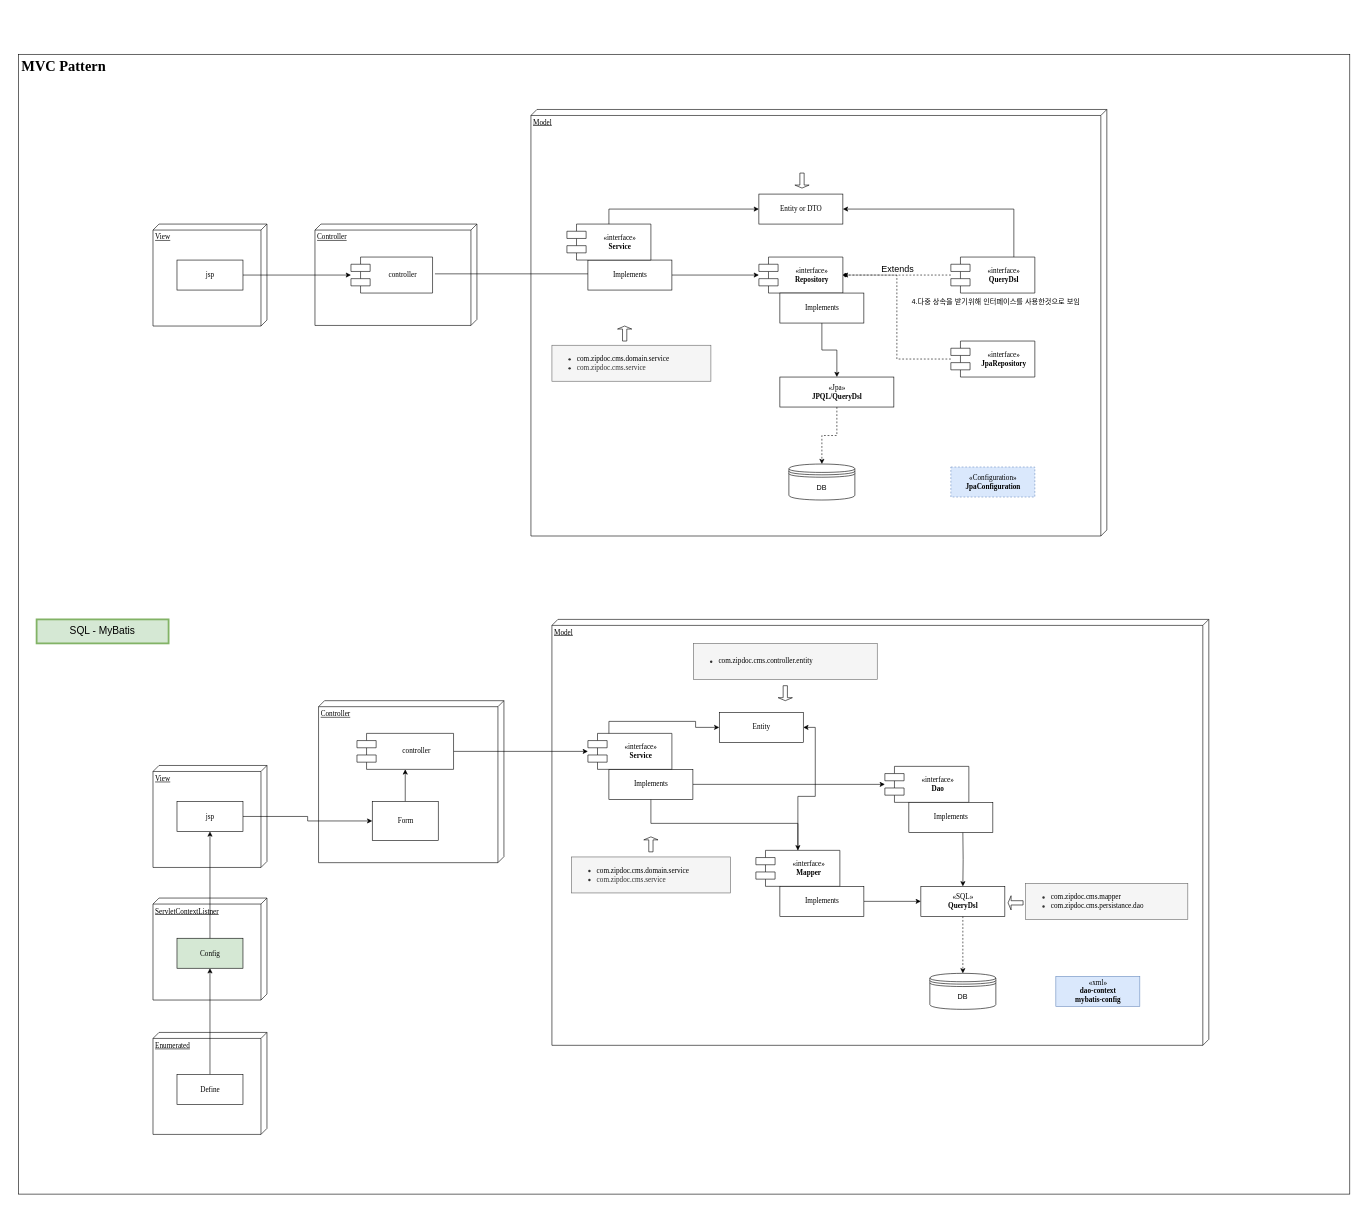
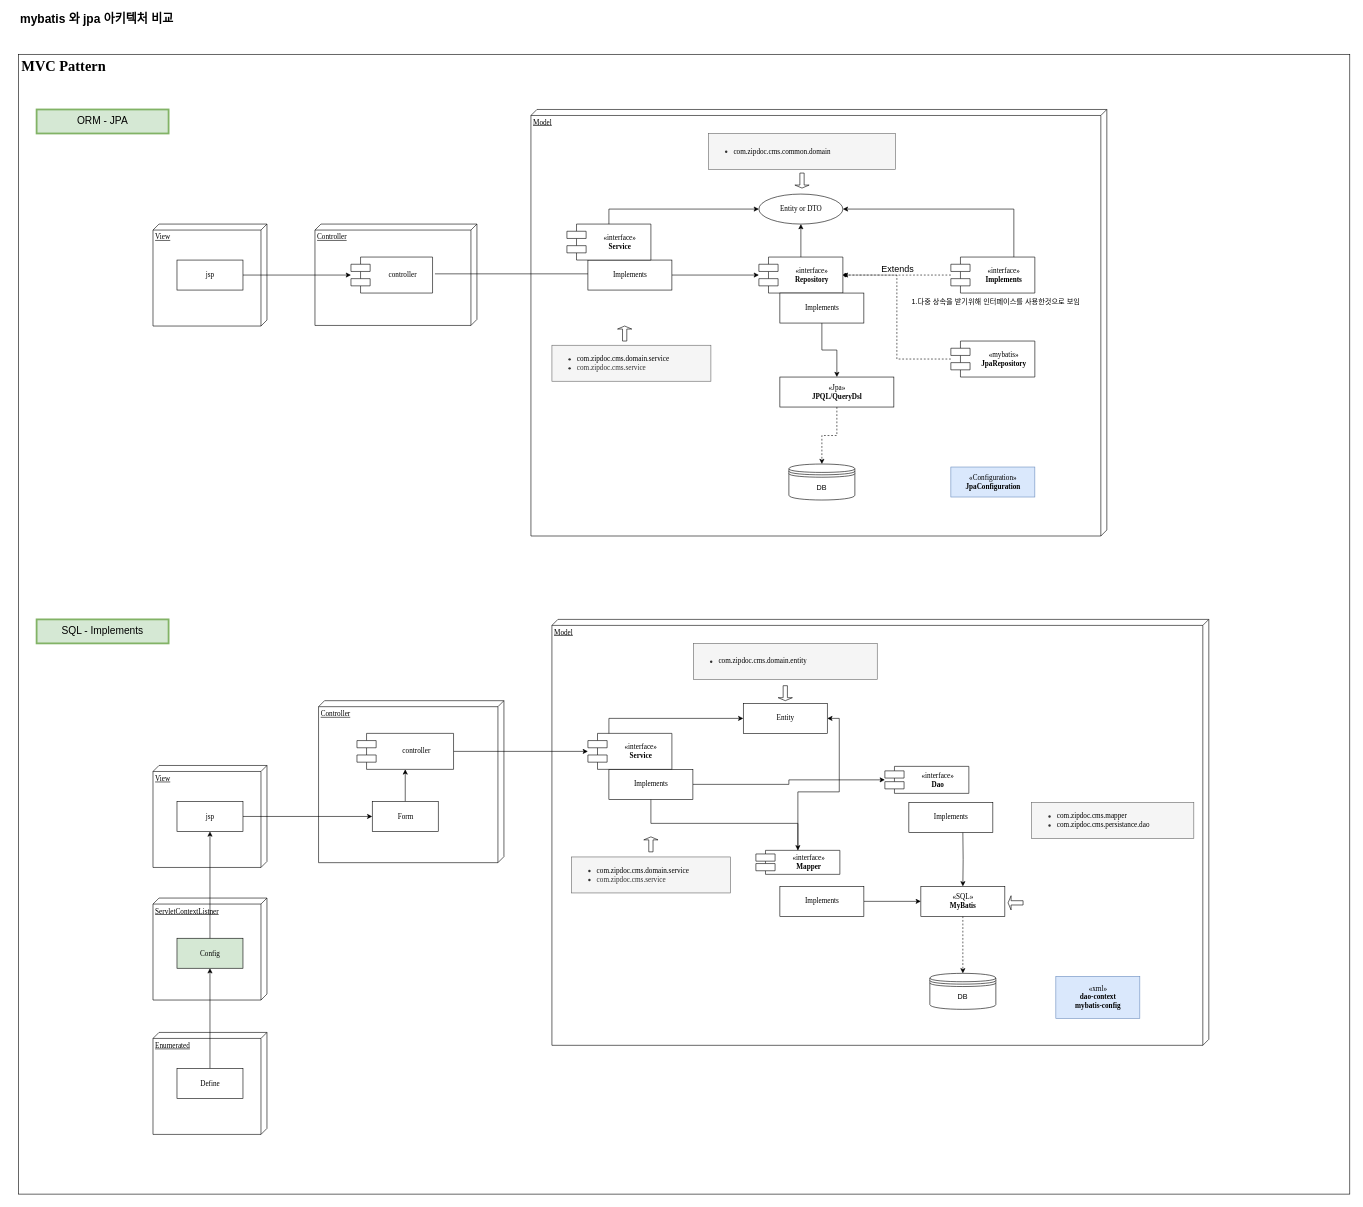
+ <mxCell id="74" value="&lt;b&gt;&lt;font style=&quot;font-size: 20px&quot;&gt;mybatis 와 jpa 아키텍처 비교&lt;/font&gt;&lt;/b&gt;" style="text;html=1;align=center;verticalAlign=middle;resizable=0;points=[];autosize=1;" vertex="1" parent="1"><mxGeometry x="20" y="20" width="280" height="20" as="geometry" /></mxCell>
+ <mxCell id="12" value="ORM - JPA" style="text;html=1;strokeColor=#82b366;fillColor=#d5e8d4;align=center;verticalAlign=middle;whiteSpace=wrap;rounded=0;fontSize=17;strokeWidth=3;" vertex="1" parent="1"><mxGeometry y="182" width="220" height="40" as="geometry" x="60" /></mxCell>
+ <mxCell id="52" value="&lt;ul&gt;&lt;li&gt;&lt;pre&gt;&lt;font&gt;&lt;font color=&quot;#000000&quot; face=&quot;verdana&quot;&gt;com.zipdoc.cms.common.domain&lt;br&gt;&lt;/font&gt;&lt;/font&gt;&lt;/pre&gt;&lt;/li&gt;&lt;/ul&gt;" style="text;strokeColor=#666666;html=1;whiteSpace=wrap;verticalAlign=middle;overflow=hidden;fillColor=#f5f5f5;fontColor=#333333;fontFamily=Verdana;align=left;" vertex="1" parent="1"><mxGeometry x="1180.25" y="222" width="311.25" height="60" as="geometry" /></mxCell>
- <mxCell id="51" value="Entity or DTO" style="html=1;rounded=0;shadow=0;comic=0;labelBackgroundColor=none;strokeWidth=1;fontFamily=Verdana;fontSize=12;align=center;" vertex="1" parent="1"><mxGeometry x="1264" y="323" width="140" height="50" as="geometry" /></mxCell>
+ <mxCell id="51" value="Entity or DTO" style="ellipse;html=1;shadow=0;comic=0;labelBackgroundColor=none;strokeWidth=1;fontFamily=Verdana;fontSize=12;align=center;" vertex="1" parent="1"><mxGeometry x="1264" y="323" width="140" height="50" as="geometry" /></mxCell>
+ <mxCell id="49" style="edgeStyle=orthogonalEdgeStyle;rounded=0;orthogonalLoop=1;jettySize=auto;html=1;fontFamily=Verdana;startArrow=classic;startFill=1;endArrow=none;endFill=0;" edge="1" parent="1" source="51" target="15"><mxGeometry relative="1" as="geometry" /></mxCell>
- <mxCell id="19" value="&lt;span&gt;«interface»&lt;/span&gt;&lt;br&gt;&lt;b&gt;QueryDsl&lt;/b&gt;" style="shape=component;align=center;spacingLeft=36;rounded=0;shadow=0;comic=0;labelBackgroundColor=none;strokeWidth=1;fontFamily=Verdana;fontSize=12;html=1;" vertex="1" parent="1"><mxGeometry x="1584" y="428" width="140" height="60" as="geometry" /></mxCell>
+ <mxCell id="19" value="&lt;span&gt;«interface»&lt;/span&gt;&lt;br&gt;&lt;b&gt;Implements&lt;/b&gt;" style="shape=component;align=center;spacingLeft=36;rounded=0;shadow=0;comic=0;labelBackgroundColor=none;strokeWidth=1;fontFamily=Verdana;fontSize=12;html=1;" vertex="1" parent="1"><mxGeometry x="1584" y="428" width="140" height="60" as="geometry" /></mxCell>
- <mxCell id="45" value="&lt;br&gt;4.다중 상속을 받기위해 인터페이스를 사용한것으로 보임" style="text;html=1;strokeColor=none;fillColor=none;spacing=5;spacingTop=-20;whiteSpace=wrap;overflow=hidden;rounded=0;" vertex="1" parent="1"><mxGeometry x="1514" y="492" width="315" height="20" as="geometry" /></mxCell>
+ <mxCell id="45" value="&lt;br&gt;1.다중 상속을 받기위해 인터페이스를 사용한것으로 보임" style="text;html=1;strokeColor=none;fillColor=none;spacing=5;spacingTop=-20;whiteSpace=wrap;overflow=hidden;rounded=0;" vertex="1" parent="1"><mxGeometry x="1514" y="492" width="315" height="20" as="geometry" /></mxCell>
- <mxCell id="22" value="&lt;span&gt;«interface»&lt;/span&gt;&lt;br&gt;&lt;b&gt;JpaRepository&lt;/b&gt;" style="shape=component;align=center;spacingLeft=36;rounded=0;shadow=0;comic=0;labelBackgroundColor=none;strokeWidth=1;fontFamily=Verdana;fontSize=12;html=1;" vertex="1" parent="1"><mxGeometry x="1584" y="568" width="140" height="60" as="geometry" /></mxCell>
+ <mxCell id="22" value="&lt;span&gt;«mybatis»&lt;/span&gt;&lt;br&gt;&lt;b&gt;JpaRepository&lt;/b&gt;" style="shape=component;align=center;spacingLeft=36;rounded=0;shadow=0;comic=0;labelBackgroundColor=none;strokeWidth=1;fontFamily=Verdana;fontSize=12;html=1;" vertex="1" parent="1"><mxGeometry x="1584" y="568" width="140" height="60" as="geometry" /></mxCell>
- <mxCell id="64" value="«Configuration»&lt;br&gt;&lt;b&gt;JpaConfiguration&lt;/b&gt;" style="html=1;rounded=0;shadow=0;comic=0;labelBackgroundColor=none;strokeWidth=1;fontFamily=Verdana;fontSize=12;align=center;fillColor=#dae8fc;strokeColor=#6c8ebf;dashed=1;" vertex="1" parent="1"><mxGeometry x="1584" y="778" width="140" height="50" as="geometry" /></mxCell>
+ <mxCell id="64" value="«Configuration»&lt;br&gt;&lt;b&gt;JpaConfiguration&lt;/b&gt;" style="html=1;rounded=0;shadow=0;comic=0;labelBackgroundColor=none;strokeWidth=1;fontFamily=Verdana;fontSize=12;align=center;fillColor=#dae8fc;strokeColor=#6c8ebf;" vertex="1" parent="1"><mxGeometry x="1584" y="778" width="140" height="50" as="geometry" /></mxCell>
- <mxCell id="37" value="SQL - MyBatis" style="text;html=1;strokeColor=#82b366;fillColor=#d5e8d4;align=center;verticalAlign=middle;whiteSpace=wrap;rounded=0;fontSize=17;strokeWidth=3;" vertex="1" parent="1"><mxGeometry y="1032" width="220" height="40" as="geometry" x="60" /></mxCell>
+ <mxCell id="37" value="SQL - Implements" style="text;html=1;strokeColor=#82b366;fillColor=#d5e8d4;align=center;verticalAlign=middle;whiteSpace=wrap;rounded=0;fontSize=17;strokeWidth=3;" vertex="1" parent="1"><mxGeometry y="1032" width="220" height="40" as="geometry" x="60" /></mxCell>
- <mxCell id="57" value="&lt;ul&gt;&lt;li&gt;&lt;div style=&quot;color: rgb(8 , 8 , 8)&quot;&gt;&lt;pre style=&quot;font-family: &amp;#34;verdana&amp;#34;&quot;&gt;&lt;span style=&quot;color: rgb(0 , 0 , 0)&quot;&gt;com.zipdoc.cms.controller.entity&lt;/span&gt;&lt;/pre&gt;&lt;/div&gt;&lt;/li&gt;&lt;/ul&gt;" style="text;strokeColor=#666666;html=1;whiteSpace=wrap;verticalAlign=middle;overflow=hidden;fillColor=#f5f5f5;fontColor=#333333;fontFamily=Verdana;align=left;" vertex="1" parent="1"><mxGeometry x="1154.68" y="1072" width="306.63" height="60" as="geometry" /></mxCell>
+ <mxCell id="57" value="&lt;ul&gt;&lt;li&gt;&lt;div style=&quot;color: rgb(8 , 8 , 8)&quot;&gt;&lt;pre style=&quot;font-family: &amp;#34;verdana&amp;#34;&quot;&gt;&lt;span style=&quot;color: rgb(0 , 0 , 0)&quot;&gt;com.zipdoc.cms.domain.entity&lt;/span&gt;&lt;/pre&gt;&lt;/div&gt;&lt;/li&gt;&lt;/ul&gt;" style="text;strokeColor=#666666;html=1;whiteSpace=wrap;verticalAlign=middle;overflow=hidden;fillColor=#f5f5f5;fontColor=#333333;fontFamily=Verdana;align=left;" vertex="1" parent="1"><mxGeometry x="1154.68" y="1072" width="306.63" height="60" as="geometry" /></mxCell>
- <mxCell id="56" value="Entity" style="html=1;rounded=0;shadow=0;comic=0;labelBackgroundColor=none;strokeWidth=1;fontFamily=Verdana;fontSize=12;align=center;" vertex="1" parent="1"><mxGeometry x="1197.99" y="1187" width="140" height="50" as="geometry" /></mxCell>
+ <mxCell id="56" value="Entity" style="html=1;rounded=0;shadow=0;comic=0;labelBackgroundColor=none;strokeWidth=1;fontFamily=Verdana;fontSize=12;align=center;" vertex="1" parent="1"><mxGeometry x="1237.99" y="1172" width="140" height="50" as="geometry" /></mxCell>
- <mxCell id="40" value="&lt;span&gt;«interface»&lt;/span&gt;&lt;br&gt;&lt;b&gt;Dao&lt;/b&gt;" style="shape=component;align=center;spacingLeft=36;rounded=0;shadow=0;comic=0;labelBackgroundColor=none;strokeWidth=1;fontFamily=Verdana;fontSize=12;html=1;" vertex="1" parent="1"><mxGeometry x="1474" y="1277" width="140" height="60" as="geometry" /></mxCell>
+ <mxCell id="40" value="&lt;span&gt;«interface»&lt;/span&gt;&lt;br&gt;&lt;b&gt;Dao&lt;/b&gt;" style="shape=component;align=center;spacingLeft=36;rounded=0;shadow=0;comic=0;labelBackgroundColor=none;strokeWidth=1;fontFamily=Verdana;fontSize=12;html=1;" vertex="1" parent="1"><mxGeometry x="1474" y="1277" width="140" height="45" as="geometry" /></mxCell>
- <mxCell id="32" value="Form" style="html=1;rounded=0;shadow=0;comic=0;labelBackgroundColor=none;strokeWidth=1;fontFamily=Verdana;fontSize=12;align=center;" vertex="1" parent="1"><mxGeometry x="619.5" y="1335.5" width="110" height="65" as="geometry" /></mxCell>
+ <mxCell id="32" value="Form" style="html=1;rounded=0;shadow=0;comic=0;labelBackgroundColor=none;strokeWidth=1;fontFamily=Verdana;fontSize=12;align=center;" vertex="1" parent="1"><mxGeometry x="619.5" y="1335.5" width="110" height="50" as="geometry" /></mxCell>
- <mxCell id="59" value="&lt;span&gt;«interface»&lt;/span&gt;&lt;br&gt;&lt;b&gt;Mapper&lt;/b&gt;" style="shape=component;align=center;spacingLeft=36;rounded=0;shadow=0;comic=0;labelBackgroundColor=none;strokeWidth=1;fontFamily=Verdana;fontSize=12;html=1;" vertex="1" parent="1"><mxGeometry x="1259" y="1417" width="140" height="60" as="geometry" /></mxCell>
+ <mxCell id="59" value="&lt;span&gt;«interface»&lt;/span&gt;&lt;br&gt;&lt;b&gt;Mapper&lt;/b&gt;" style="shape=component;align=center;spacingLeft=36;rounded=0;shadow=0;comic=0;labelBackgroundColor=none;strokeWidth=1;fontFamily=Verdana;fontSize=12;html=1;" vertex="1" parent="1"><mxGeometry x="1259" y="1417" width="140" height="40" as="geometry" /></mxCell>
- <mxCell id="43" value="«SQL»&lt;br&gt;&lt;b&gt;QueryDsl&lt;/b&gt;" style="html=1;rounded=0;shadow=0;comic=0;labelBackgroundColor=none;strokeWidth=1;fontFamily=Verdana;fontSize=12;align=center;" vertex="1" parent="1"><mxGeometry x="1534" y="1477" width="140" height="50" as="geometry" /></mxCell>
+ <mxCell id="43" value="«SQL»&lt;br&gt;&lt;b&gt;MyBatis&lt;/b&gt;" style="html=1;rounded=0;shadow=0;comic=0;labelBackgroundColor=none;strokeWidth=1;fontFamily=Verdana;fontSize=12;align=center;" vertex="1" parent="1"><mxGeometry x="1534" y="1477" width="140" height="50" as="geometry" /></mxCell>
- <mxCell id="62" value="&lt;ul&gt;&lt;li&gt;&lt;div&gt;&lt;div&gt;&lt;font color=&quot;#000000&quot;&gt;com.zipdoc.cms.mapper&lt;/font&gt;&lt;font color=&quot;#080808&quot;&gt;&lt;br&gt;&lt;/font&gt;&lt;/div&gt;&lt;/div&gt;&lt;/li&gt;&lt;li&gt;&lt;div&gt;&lt;font color=&quot;#000000&quot;&gt;com.zipdoc.cms.persistance.dao&lt;/font&gt;&lt;/div&gt;&lt;/li&gt;&lt;/ul&gt;" style="text;strokeColor=#666666;html=1;whiteSpace=wrap;verticalAlign=middle;overflow=hidden;fillColor=#f5f5f5;fontColor=#333333;fontFamily=Verdana;align=left;" vertex="1" parent="1"><mxGeometry x="1708.75" y="1472" width="270.25" height="60" as="geometry" /></mxCell>
+ <mxCell id="62" value="&lt;ul&gt;&lt;li&gt;&lt;div&gt;&lt;div&gt;&lt;font color=&quot;#000000&quot;&gt;com.zipdoc.cms.mapper&lt;/font&gt;&lt;font color=&quot;#080808&quot;&gt;&lt;br&gt;&lt;/font&gt;&lt;/div&gt;&lt;/div&gt;&lt;/li&gt;&lt;li&gt;&lt;div&gt;&lt;font color=&quot;#000000&quot;&gt;com.zipdoc.cms.persistance.dao&lt;/font&gt;&lt;/div&gt;&lt;/li&gt;&lt;/ul&gt;" style="text;strokeColor=#666666;html=1;whiteSpace=wrap;verticalAlign=middle;overflow=hidden;fillColor=#f5f5f5;fontColor=#333333;fontFamily=Verdana;align=left;" vertex="1" parent="1"><mxGeometry x="1718.75" y="1337" width="270.25" height="60" as="geometry" /></mxCell>
- <mxCell id="65" value="«xml»&lt;br&gt;&lt;b&gt;dao-context&lt;br&gt;mybatis-config&lt;br&gt;&lt;/b&gt;" style="html=1;rounded=0;shadow=0;comic=0;labelBackgroundColor=none;strokeWidth=1;fontFamily=Verdana;fontSize=12;align=center;fillColor=#dae8fc;strokeColor=#6c8ebf;" vertex="1" parent="1"><mxGeometry x="1759" y="1627" width="140" height="50" as="geometry" /></mxCell>
+ <mxCell id="65" value="«xml»&lt;br&gt;&lt;b&gt;dao-context&lt;br&gt;mybatis-config&lt;br&gt;&lt;/b&gt;" style="html=1;rounded=0;shadow=0;comic=0;labelBackgroundColor=none;strokeWidth=1;fontFamily=Verdana;fontSize=12;align=center;fillColor=#dae8fc;strokeColor=#6c8ebf;" vertex="1" parent="1"><mxGeometry x="1759" y="1627" width="140" height="70" as="geometry" /></mxCell>
- <mxCell id="73" value="Define" style="html=1;rounded=0;shadow=0;comic=0;labelBackgroundColor=none;strokeWidth=1;fontFamily=Verdana;fontSize=12;align=center;" vertex="1" parent="1"><mxGeometry x="294" y="1790.5" width="110" height="50" as="geometry" /></mxCell>
+ <mxCell id="73" value="Define" style="html=1;rounded=0;shadow=0;comic=0;labelBackgroundColor=none;strokeWidth=1;fontFamily=Verdana;fontSize=12;align=center;" vertex="1" parent="1"><mxGeometry x="294" y="1780.5" width="110" height="50" as="geometry" /></mxCell>
